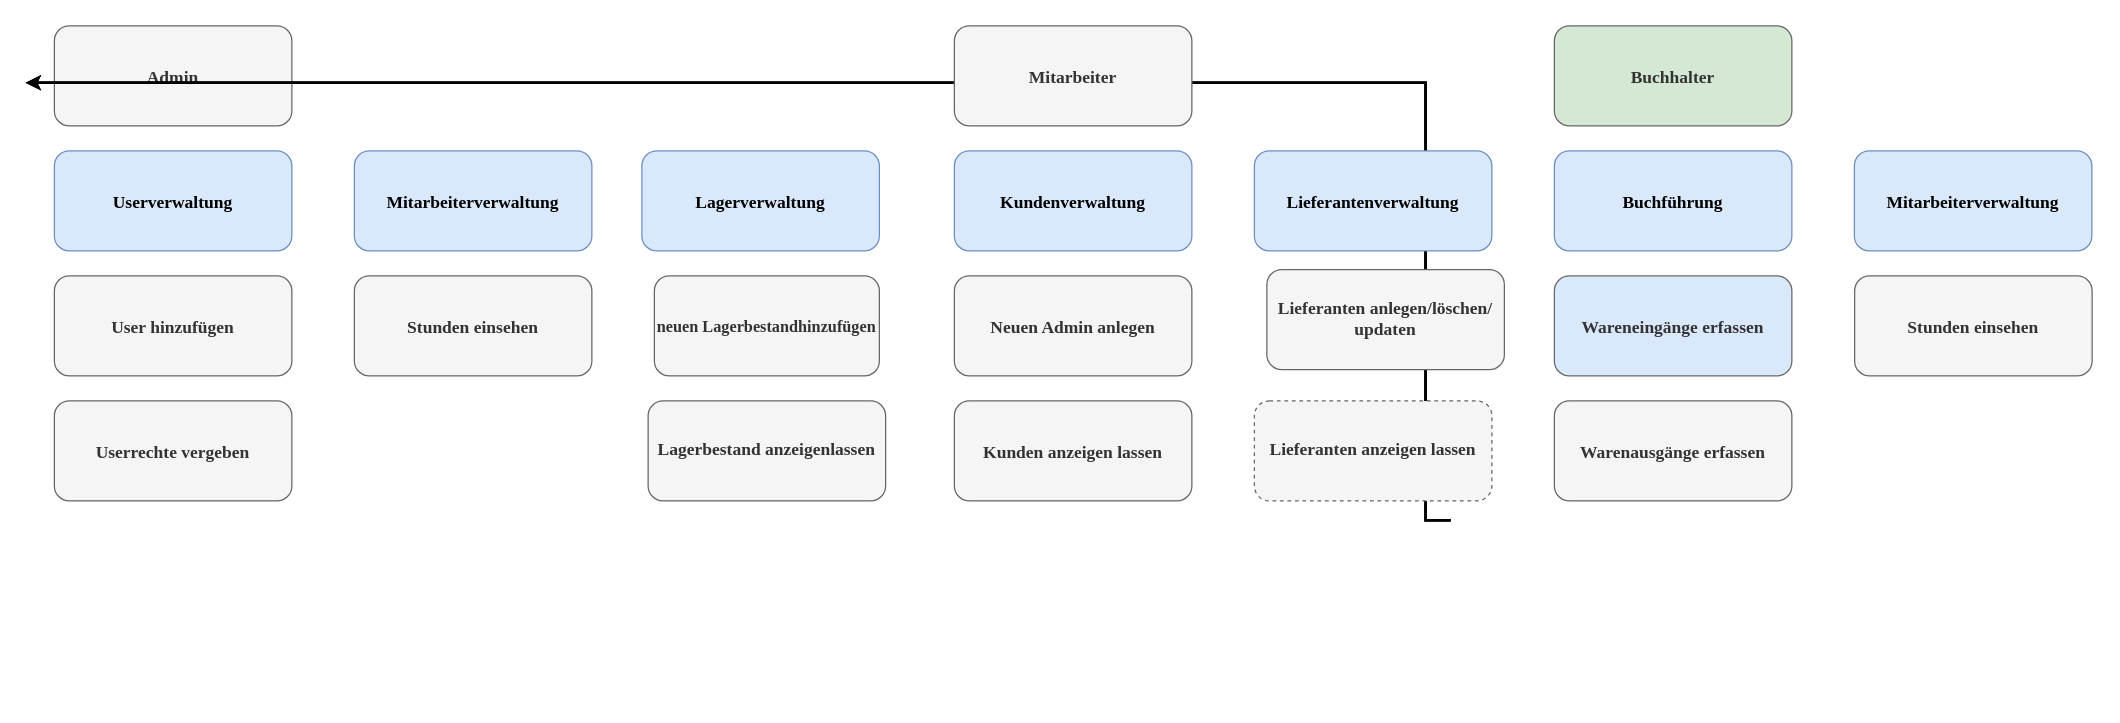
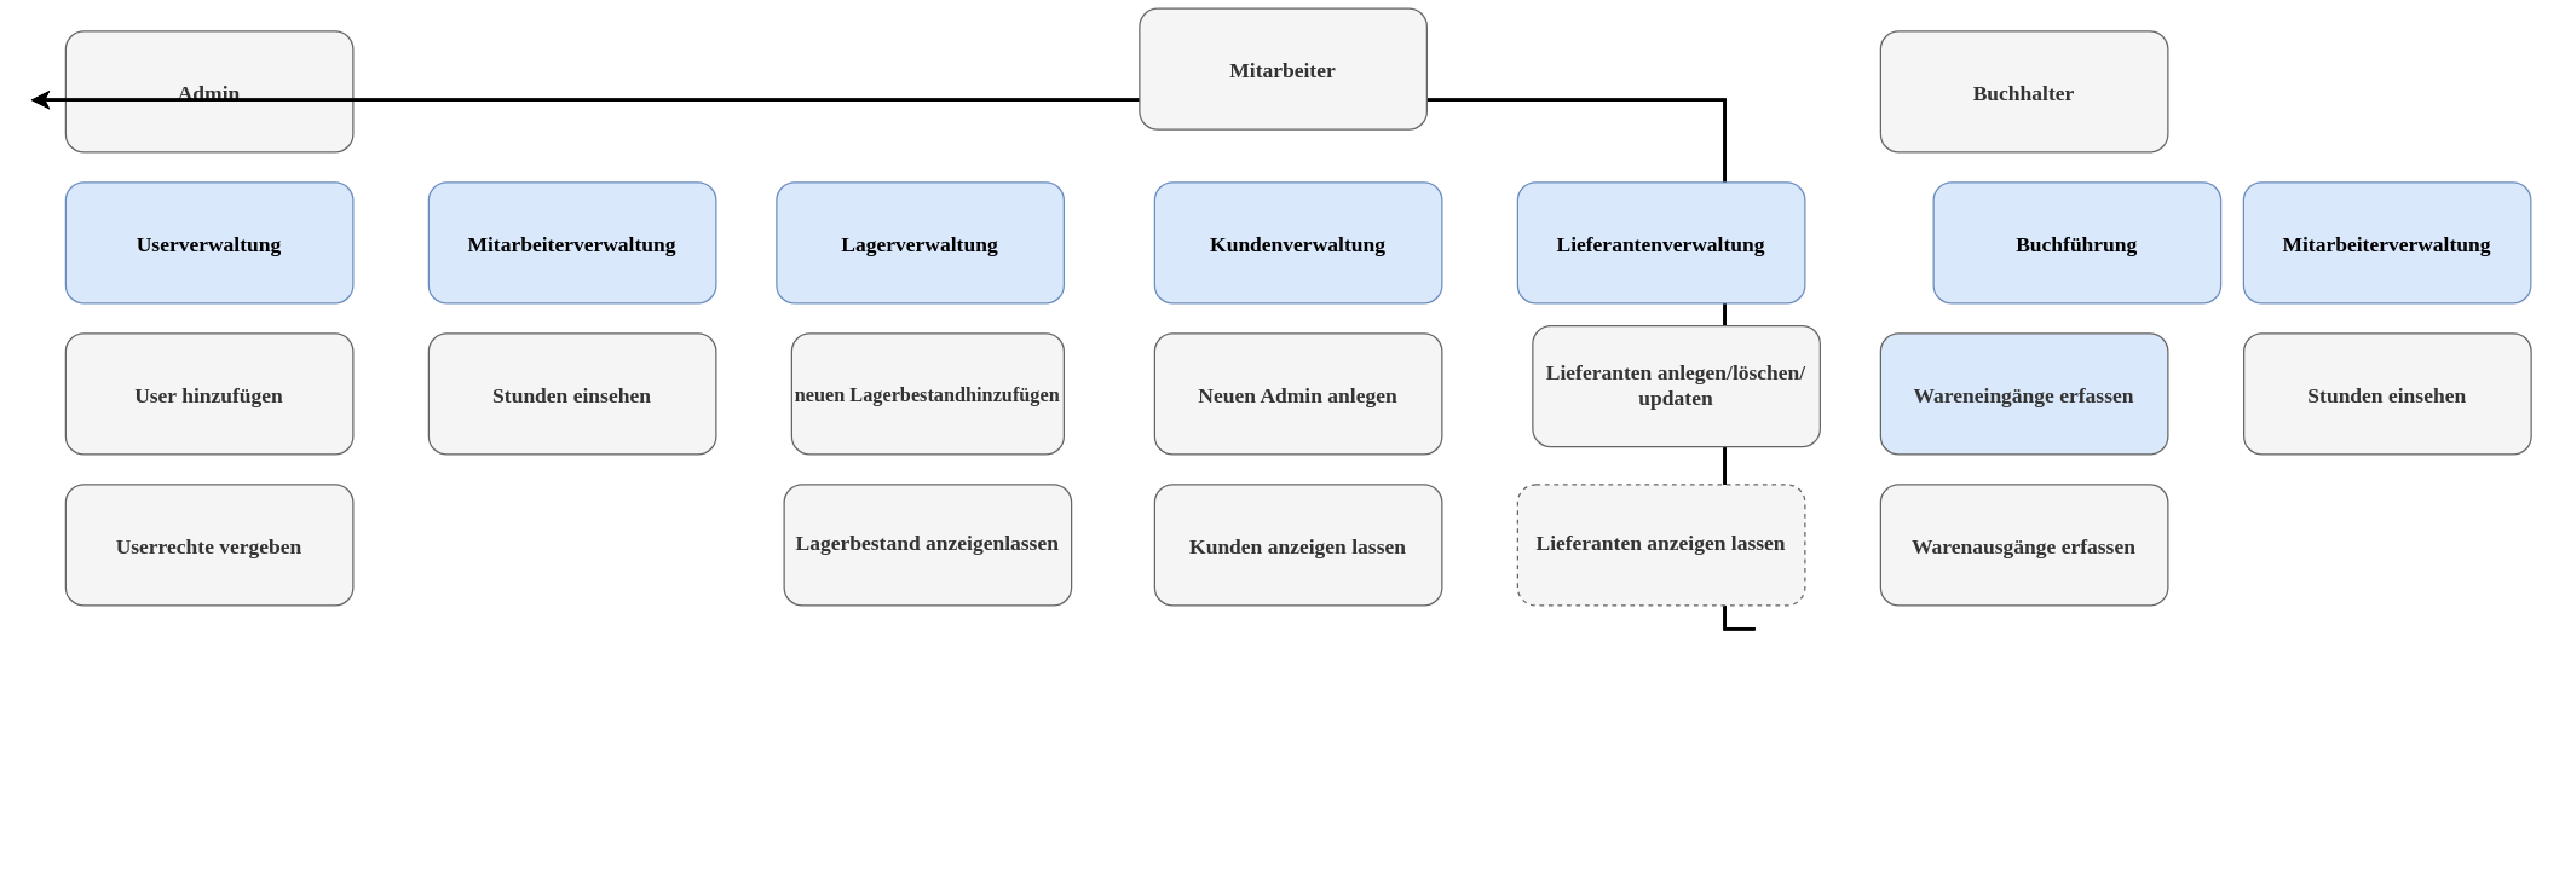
- <mxCell id="7" value="Mitarbeiter" style="rounded=1;fillColor=#f5f5f5;strokeColor=#666666;fontColor=#333333;fontStyle=1;fontFamily=Tahoma;fontSize=14" vertex="1" parent="1"><mxGeometry x="763" y="20" width="190" height="80" as="geometry" /></mxCell>
+ <mxCell id="7" value="Mitarbeiter" style="rounded=1;fillColor=#f5f5f5;strokeColor=#666666;fontColor=#333333;fontStyle=1;fontFamily=Tahoma;fontSize=14" vertex="1" parent="1"><mxGeometry x="753" y="5" width="190" height="80" as="geometry" /></mxCell>
- <mxCell id="2" value="Buchhalter" style="rounded=1;fillColor=#d5e8d4;strokeColor=#666666;fontColor=#333333;fontStyle=1;fontFamily=Tahoma;fontSize=14;" parent="1" vertex="1"><mxGeometry x="1243" y="20" width="190" height="80" as="geometry" /></mxCell>
+ <mxCell id="2" value="Buchhalter" style="rounded=1;fillColor=#f5f5f5;strokeColor=#666666;fontColor=#333333;fontStyle=1;fontFamily=Tahoma;fontSize=14" parent="1" vertex="1"><mxGeometry x="1243" y="20" width="190" height="80" as="geometry" /></mxCell>
- <mxCell id="12" value="Buchführung" style="rounded=1;fillColor=#dae8fc;strokeColor=#6c8ebf;fontStyle=1;fontFamily=Tahoma;fontSize=14" vertex="1" parent="1"><mxGeometry x="1243" y="120" width="190" height="80" as="geometry" /></mxCell>
+ <mxCell id="12" value="Buchführung" style="rounded=1;fillColor=#dae8fc;strokeColor=#6c8ebf;fontStyle=1;fontFamily=Tahoma;fontSize=14" vertex="1" parent="1"><mxGeometry x="1278" y="120" width="190" height="80" as="geometry" /></mxCell>
